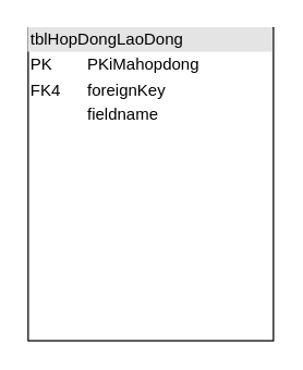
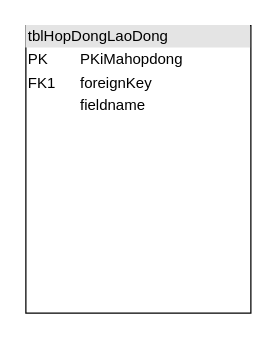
- <mxCell id="2" value="&lt;div style=&quot;box-sizing: border-box ; width: 100% ; background: #e4e4e4 ; padding: 2px&quot;&gt;tblHopDongLaoDong&lt;/div&gt;&lt;table style=&quot;width: 100% ; font-size: 1em&quot; cellpadding=&quot;2&quot; cellspacing=&quot;0&quot;&gt;&lt;tbody&gt;&lt;tr&gt;&lt;td&gt;PK&lt;/td&gt;&lt;td&gt;PKiMahopdong&lt;/td&gt;&lt;/tr&gt;&lt;tr&gt;&lt;td&gt;FK4&lt;/td&gt;&lt;td&gt;foreignKey&lt;/td&gt;&lt;/tr&gt;&lt;tr&gt;&lt;td&gt;&lt;/td&gt;&lt;td&gt;fieldname&lt;/td&gt;&lt;/tr&gt;&lt;/tbody&gt;&lt;/table&gt;" style="verticalAlign=top;align=left;overflow=fill;html=1;" vertex="1" parent="1"><mxGeometry x="20" y="20" width="180" height="230" as="geometry" /></mxCell>
+ <mxCell id="2" value="&lt;div style=&quot;box-sizing: border-box ; width: 100% ; background: #e4e4e4 ; padding: 2px&quot;&gt;tblHopDongLaoDong&lt;/div&gt;&lt;table style=&quot;width: 100% ; font-size: 1em&quot; cellpadding=&quot;2&quot; cellspacing=&quot;0&quot;&gt;&lt;tbody&gt;&lt;tr&gt;&lt;td&gt;PK&lt;/td&gt;&lt;td&gt;PKiMahopdong&lt;/td&gt;&lt;/tr&gt;&lt;tr&gt;&lt;td&gt;FK1&lt;/td&gt;&lt;td&gt;foreignKey&lt;/td&gt;&lt;/tr&gt;&lt;tr&gt;&lt;td&gt;&lt;/td&gt;&lt;td&gt;fieldname&lt;/td&gt;&lt;/tr&gt;&lt;/tbody&gt;&lt;/table&gt;" style="verticalAlign=top;align=left;overflow=fill;html=1;" vertex="1" parent="1"><mxGeometry x="20" y="20" width="180" height="230" as="geometry" /></mxCell>
